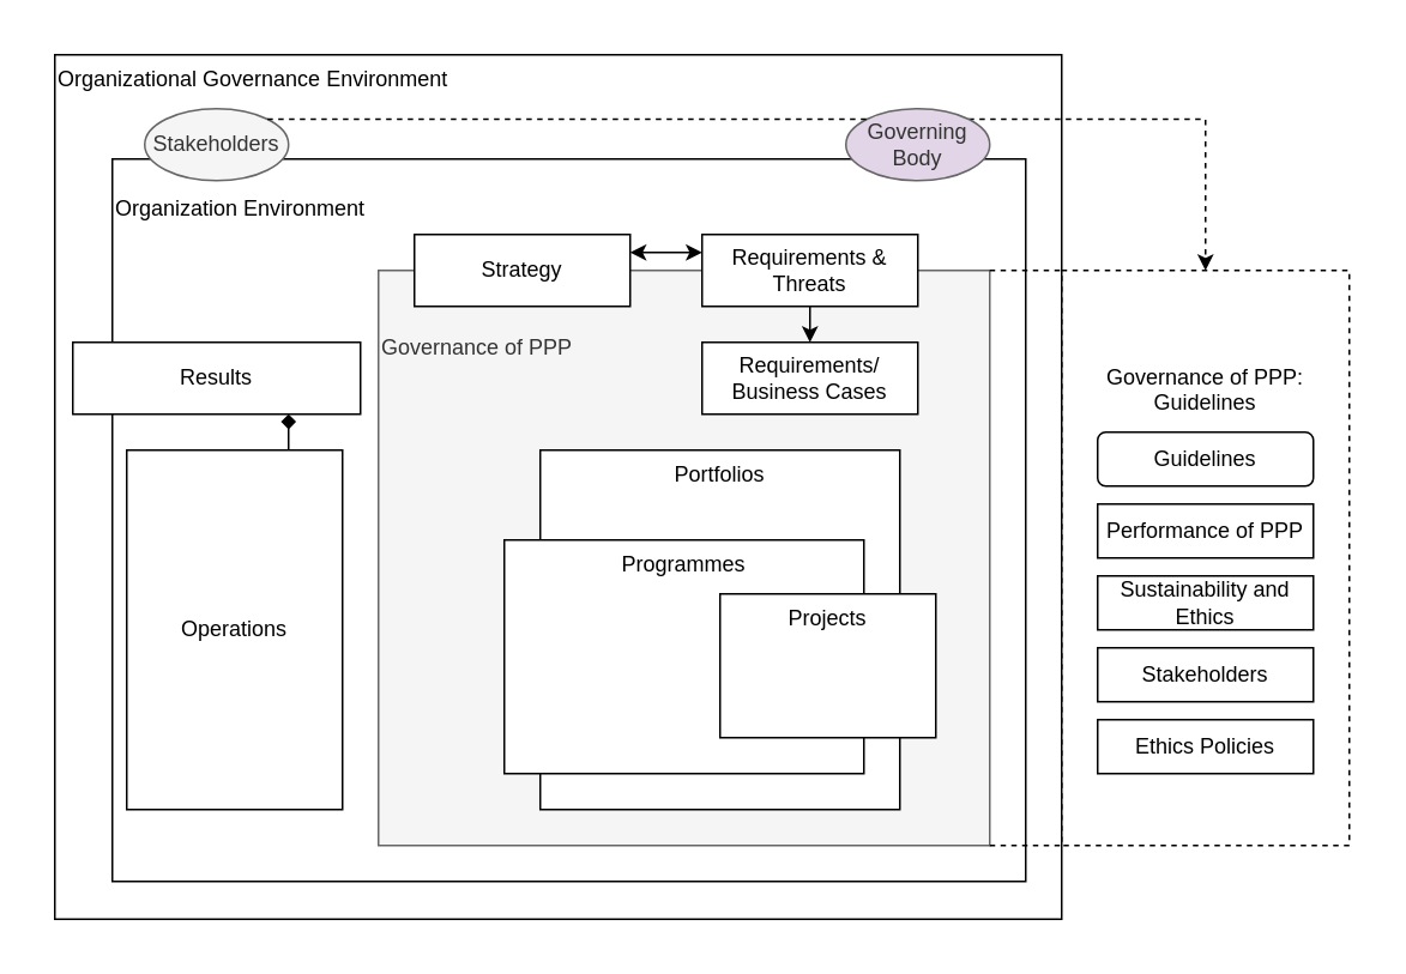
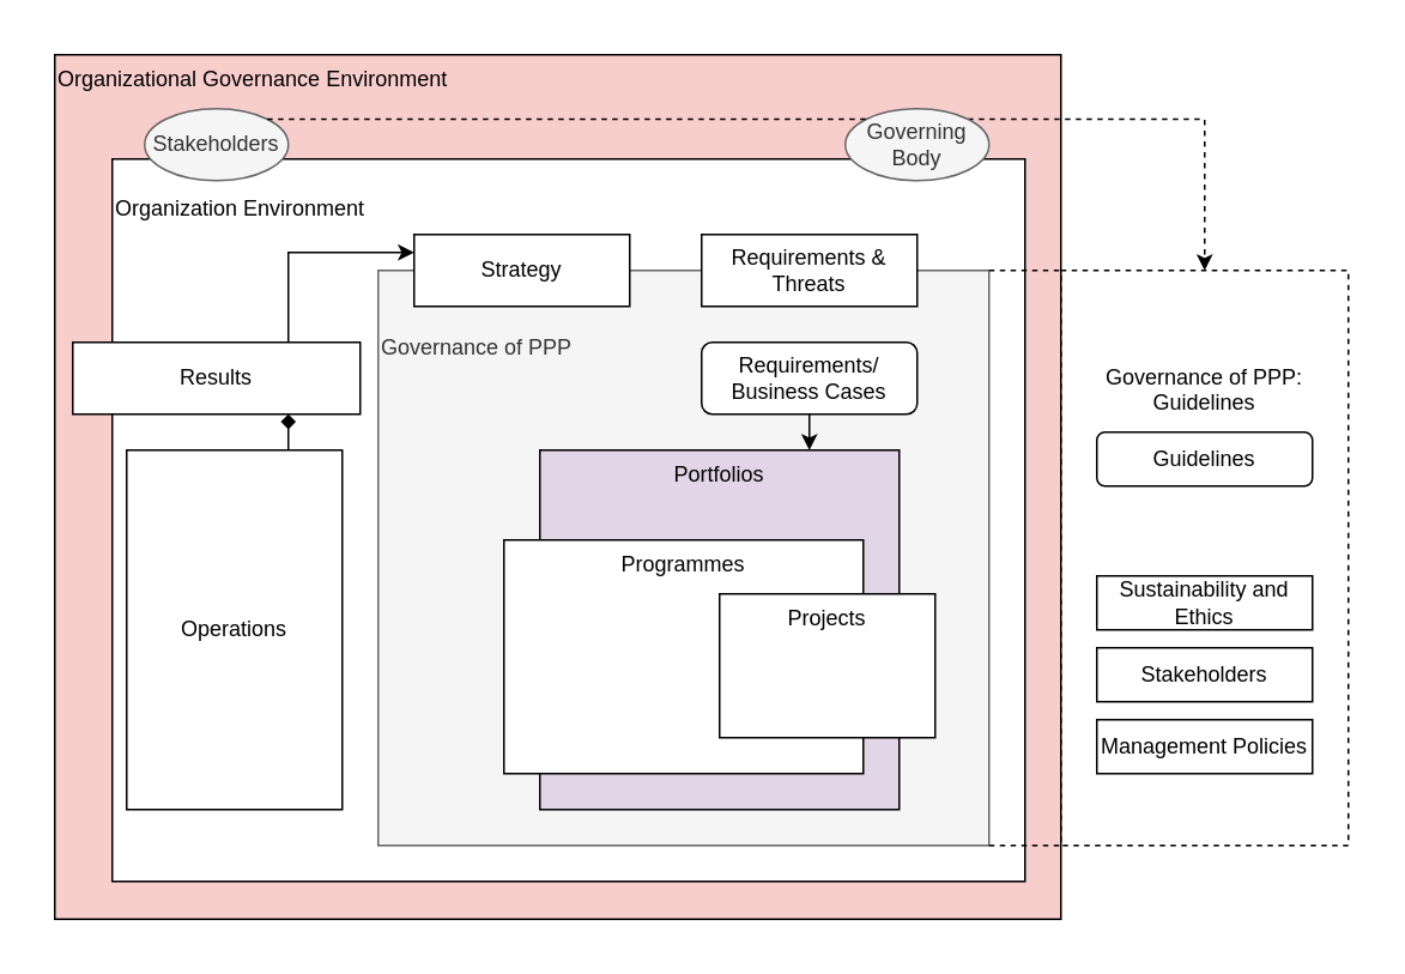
- <mxCell id="3" value="Organizational Governance Environment" style="rounded=0;whiteSpace=wrap;html=1;verticalAlign=top;align=left;" parent="1" vertex="1"><mxGeometry x="30" y="30" width="560" height="481" as="geometry" /></mxCell>
+ <mxCell id="3" value="Organizational Governance Environment" style="rounded=0;whiteSpace=wrap;html=1;verticalAlign=top;align=left;fillColor=#f8cecc;" parent="1" vertex="1"><mxGeometry x="30" y="30" width="560" height="481" as="geometry" /></mxCell>
- <mxCell id="20" value="Governing Body" style="ellipse;whiteSpace=wrap;html=1;fillColor=#e1d5e7;fontColor=#333333;strokeColor=#666666;" parent="1" vertex="1"><mxGeometry x="470" y="60" width="80" height="40" as="geometry" /></mxCell>
+ <mxCell id="20" value="Governing Body" style="ellipse;whiteSpace=wrap;html=1;fillColor=#f5f5f5;fontColor=#333333;strokeColor=#666666;" parent="1" vertex="1"><mxGeometry x="470" y="60" width="80" height="40" as="geometry" /></mxCell>
+ <mxCell id="17" style="edgeStyle=orthogonalEdgeStyle;rounded=0;orthogonalLoop=1;jettySize=auto;html=1;exitX=0.75;exitY=0;exitDx=0;exitDy=0;entryX=0;entryY=0.25;entryDx=0;entryDy=0;" parent="1" source="18" target="14" edge="1"><mxGeometry relative="1" as="geometry" /></mxCell>
- <mxCell id="13" style="edgeStyle=orthogonalEdgeStyle;rounded=0;orthogonalLoop=1;jettySize=auto;html=1;exitX=1;exitY=0.25;exitDx=0;exitDy=0;entryX=0;entryY=0.25;entryDx=0;entryDy=0;startArrow=classic;startFill=1;" parent="1" source="14" target="12" edge="1"><mxGeometry relative="1" as="geometry" /></mxCell>
- <mxCell id="11" style="edgeStyle=orthogonalEdgeStyle;rounded=0;orthogonalLoop=1;jettySize=auto;html=1;exitX=0.5;exitY=1;exitDx=0;exitDy=0;entryX=0.5;entryY=0;entryDx=0;entryDy=0;startArrow=none;startFill=0;" parent="1" source="12" target="10" edge="1"><mxGeometry relative="1" as="geometry" /></mxCell>
- <mxCell id="10" value="Requirements/ Business Cases" style="rounded=0;whiteSpace=wrap;html=1;verticalAlign=middle;" parent="1" vertex="1"><mxGeometry x="390" y="190" width="120" height="40" as="geometry" /></mxCell>
+ <mxCell id="10" value="Requirements/ Business Cases" style="whiteSpace=wrap;html=1;verticalAlign=middle;rounded=1;" parent="1" vertex="1"><mxGeometry x="390" y="190" width="120" height="40" as="geometry" /></mxCell>
+ <mxCell id="9" style="edgeStyle=orthogonalEdgeStyle;rounded=0;orthogonalLoop=1;jettySize=auto;html=1;exitX=0.5;exitY=1;exitDx=0;exitDy=0;entryX=0.75;entryY=0;entryDx=0;entryDy=0;startArrow=none;startFill=0;" parent="1" source="10" target="6" edge="1"><mxGeometry relative="1" as="geometry" /></mxCell>
- <mxCell id="6" value="Portfolios" style="rounded=0;whiteSpace=wrap;html=1;verticalAlign=top;align=center;" parent="1" vertex="1"><mxGeometry x="300" y="250" width="200" height="200" as="geometry" /></mxCell>
+ <mxCell id="6" value="Portfolios" style="rounded=0;whiteSpace=wrap;html=1;verticalAlign=top;align=center;fillColor=#e1d5e7;" parent="1" vertex="1"><mxGeometry x="300" y="250" width="200" height="200" as="geometry" /></mxCell>
- <mxCell id="24" value="Performance of PPP" style="rounded=0;whiteSpace=wrap;html=1;verticalAlign=middle;" parent="1" vertex="1"><mxGeometry x="610" y="280" width="120" height="30" as="geometry" /></mxCell>
- <mxCell id="27" value="Ethics Policies" style="rounded=0;whiteSpace=wrap;html=1;verticalAlign=middle;" parent="1" vertex="1"><mxGeometry x="610" y="400" width="120" height="30" as="geometry" /></mxCell>
+ <mxCell id="27" value="Management Policies" style="rounded=0;whiteSpace=wrap;html=1;verticalAlign=middle;" parent="1" vertex="1"><mxGeometry x="610" y="400" width="120" height="30" as="geometry" /></mxCell>
